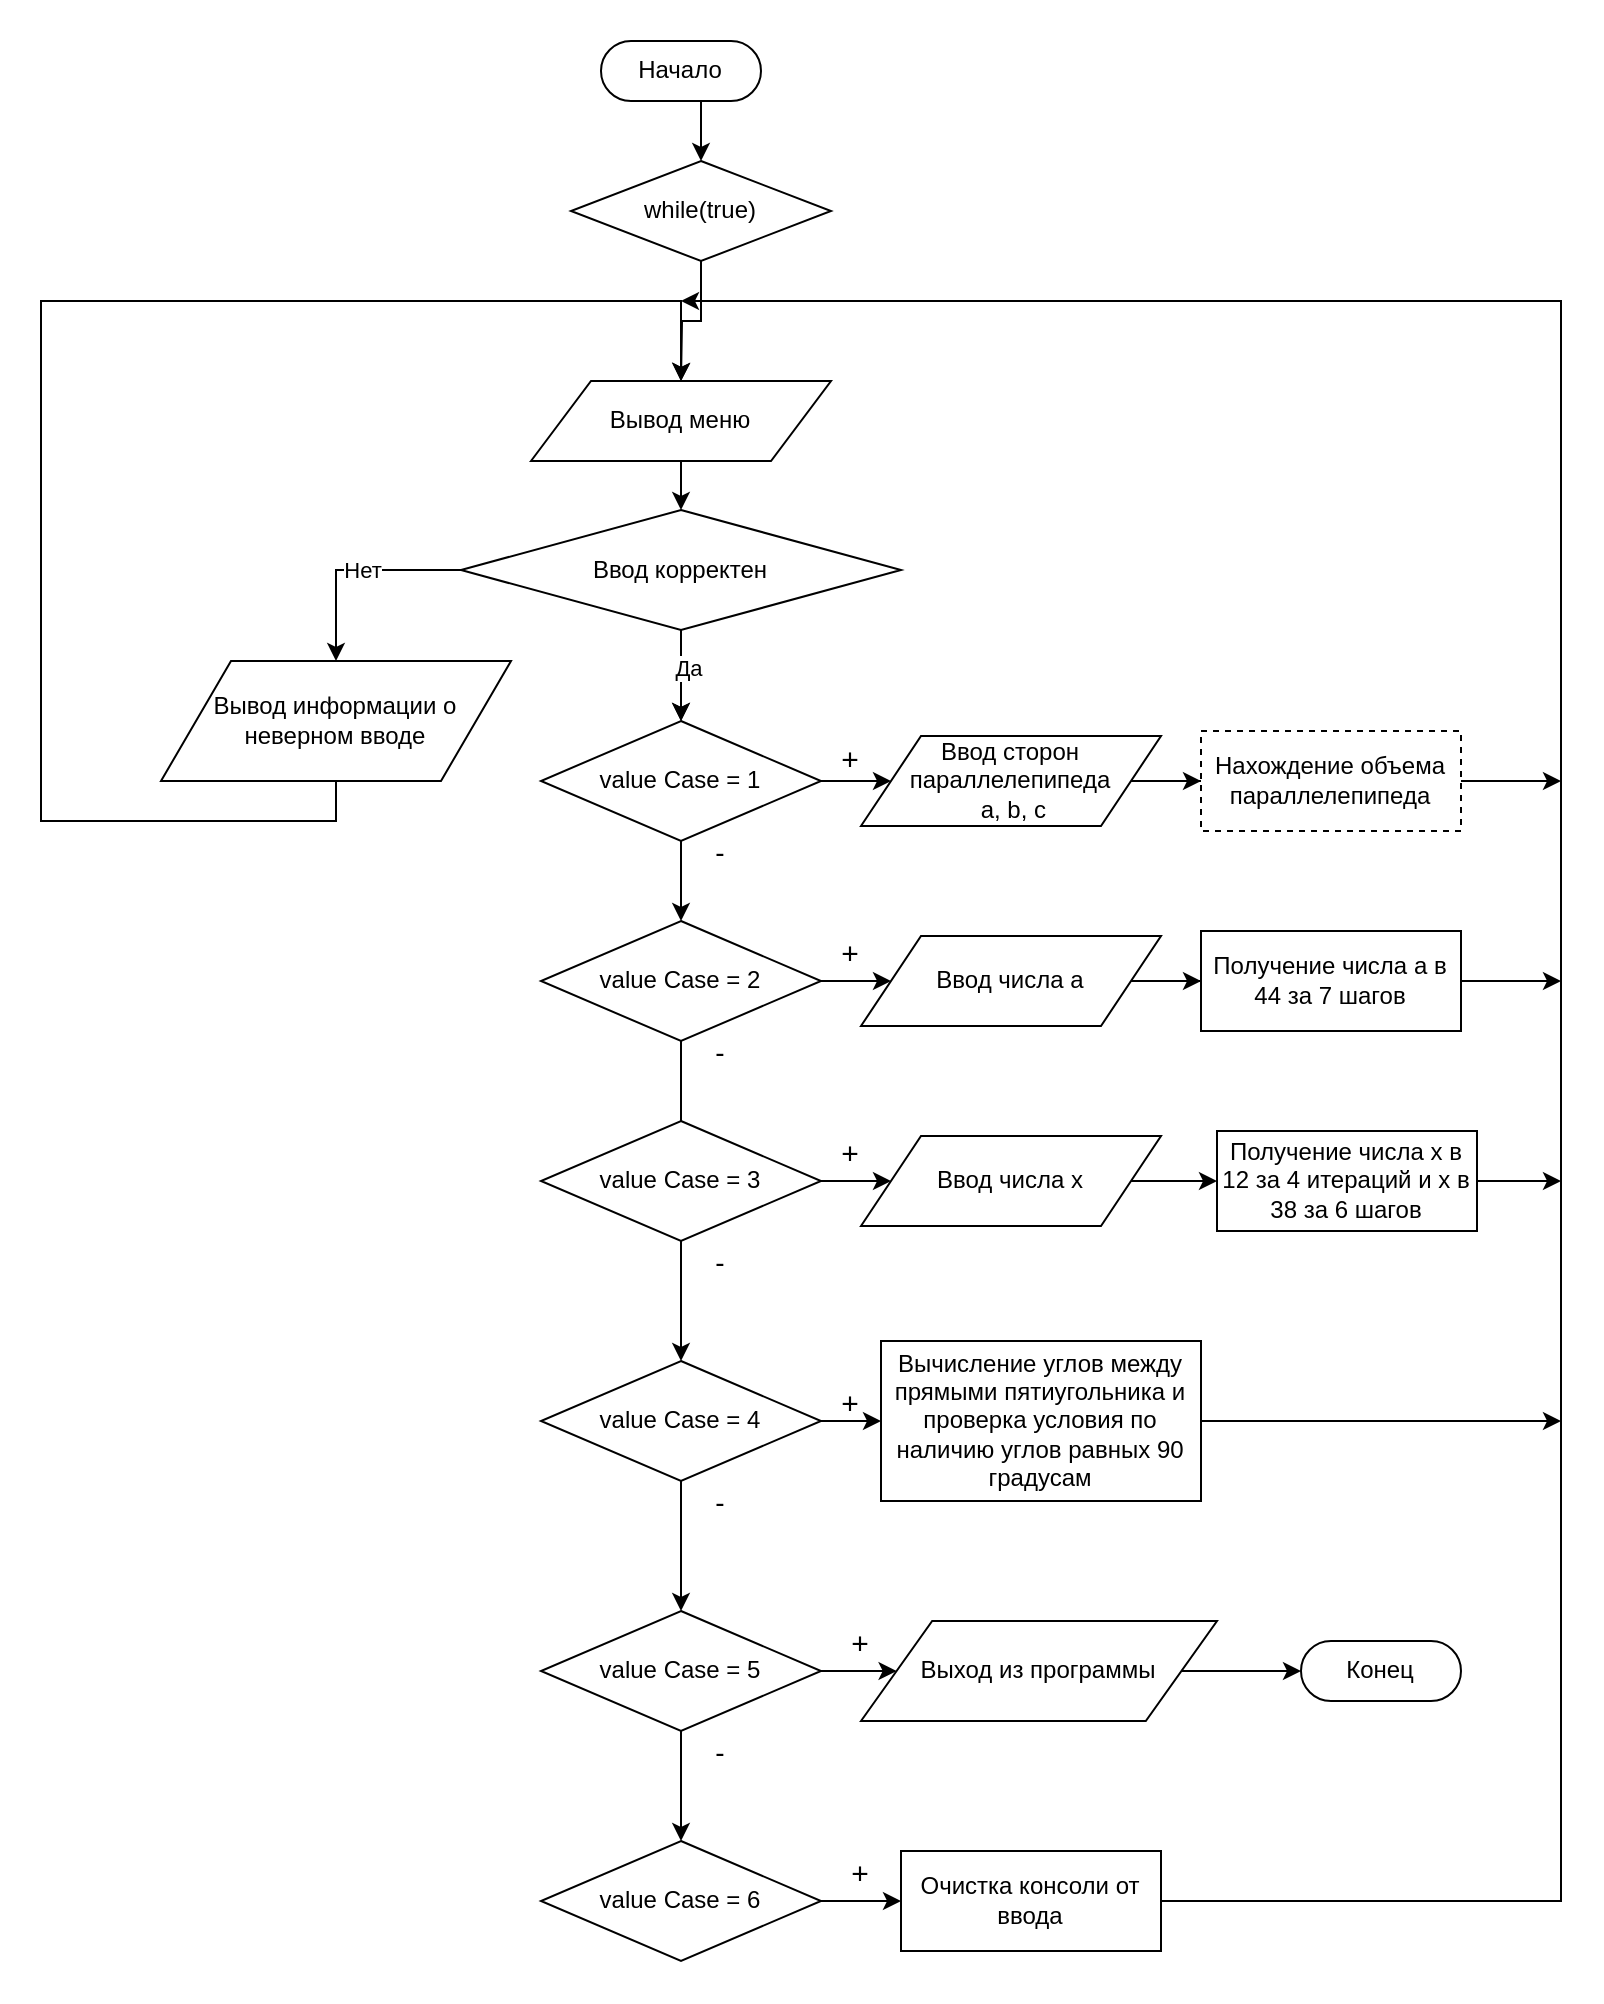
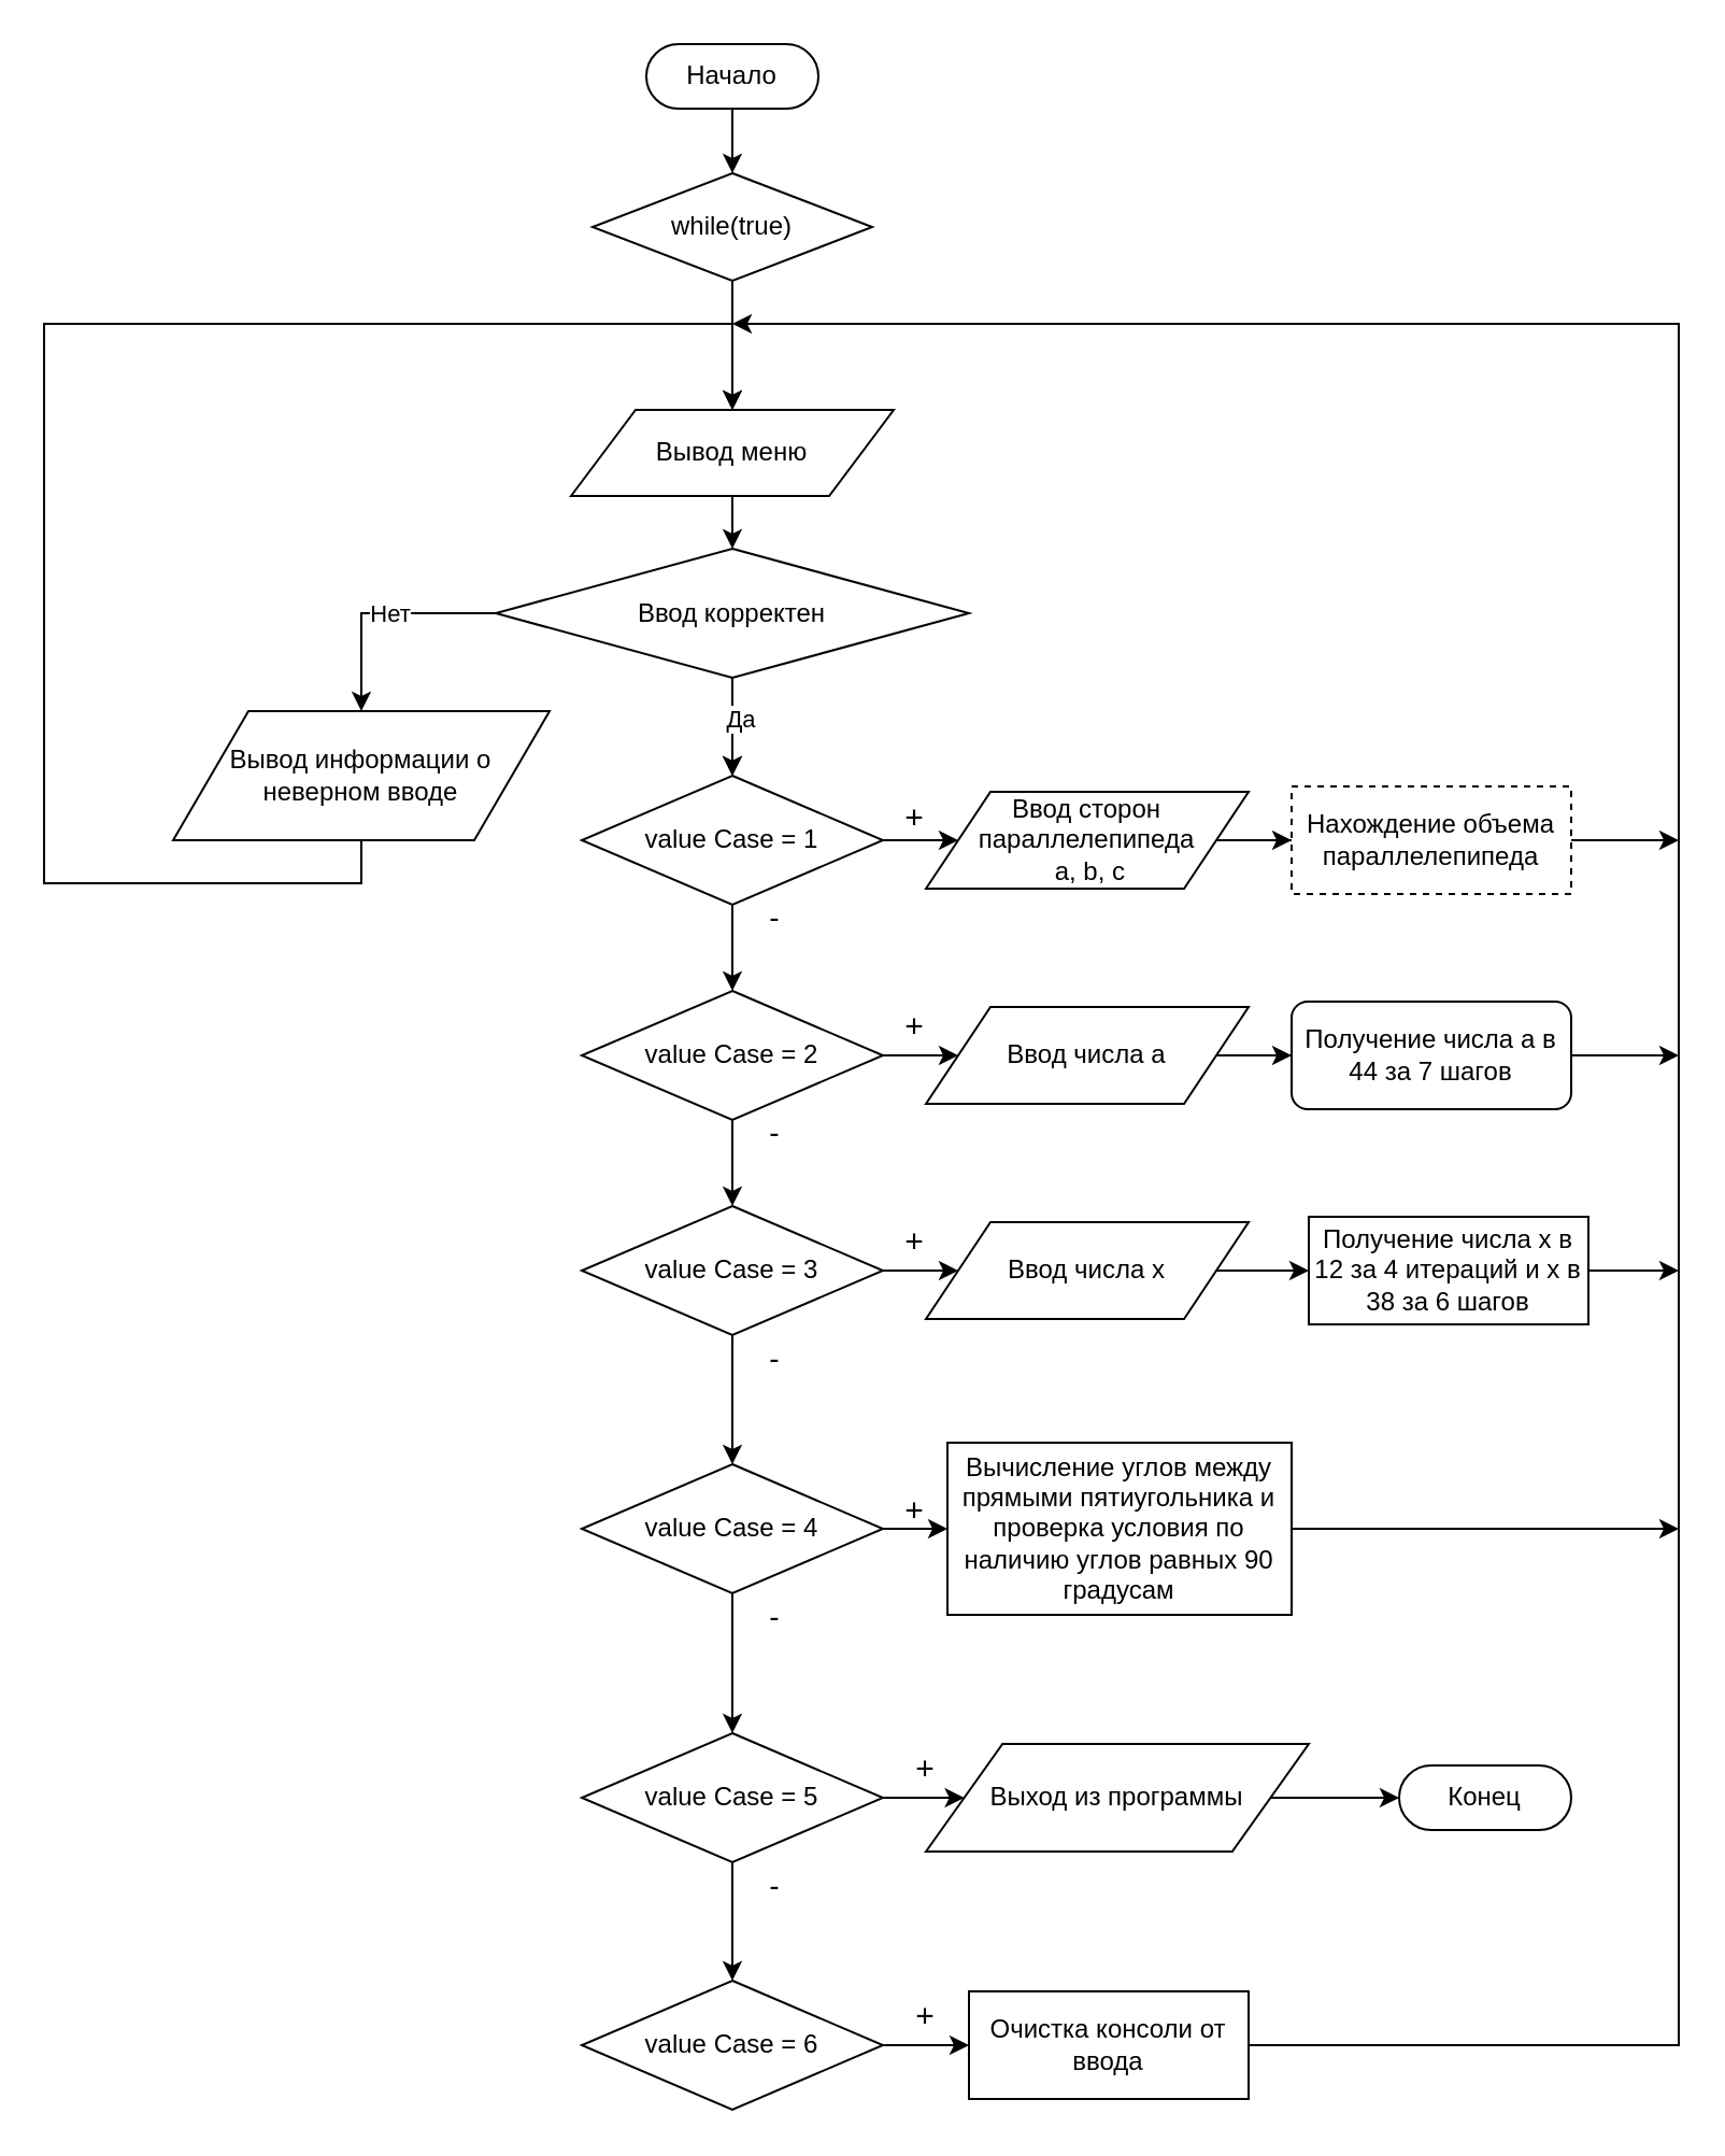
- <mxCell id="7" value="while(true)" style="shape=rhombus;html=1;dashed=0;whiteSpace=wrap;perimeter=rhombusPerimeter;" vertex="1" parent="1"><mxGeometry x="285" y="80" width="130" height="50" as="geometry" /></mxCell>
+ <mxCell id="7" value="while(true)" style="shape=rhombus;html=1;dashed=0;whiteSpace=wrap;perimeter=rhombusPerimeter;" vertex="1" parent="1"><mxGeometry x="275" y="80" width="130" height="50" as="geometry" /></mxCell>
- <mxCell id="34" value="Получение числа a в 44 за 7 шагов" style="html=1;dashed=0;whiteSpace=wrap;" vertex="1" parent="1"><mxGeometry x="600" y="465" width="130" height="50" as="geometry" /></mxCell>
+ <mxCell id="34" value="Получение числа a в 44 за 7 шагов" style="html=1;dashed=0;whiteSpace=wrap;rounded=1;" vertex="1" parent="1"><mxGeometry x="600" y="465" width="130" height="50" as="geometry" /></mxCell>
- <mxCell id="20" value="" style="edgeStyle=orthogonalEdgeStyle;rounded=0;orthogonalLoop=1;jettySize=auto;html=1;endArrow=none;" edge="1" parent="1" source="21" target="24"><mxGeometry relative="1" as="geometry" /></mxCell>
+ <mxCell id="20" value="" style="edgeStyle=orthogonalEdgeStyle;rounded=0;orthogonalLoop=1;jettySize=auto;html=1;" edge="1" parent="1" source="21" target="24"><mxGeometry relative="1" as="geometry" /></mxCell>
